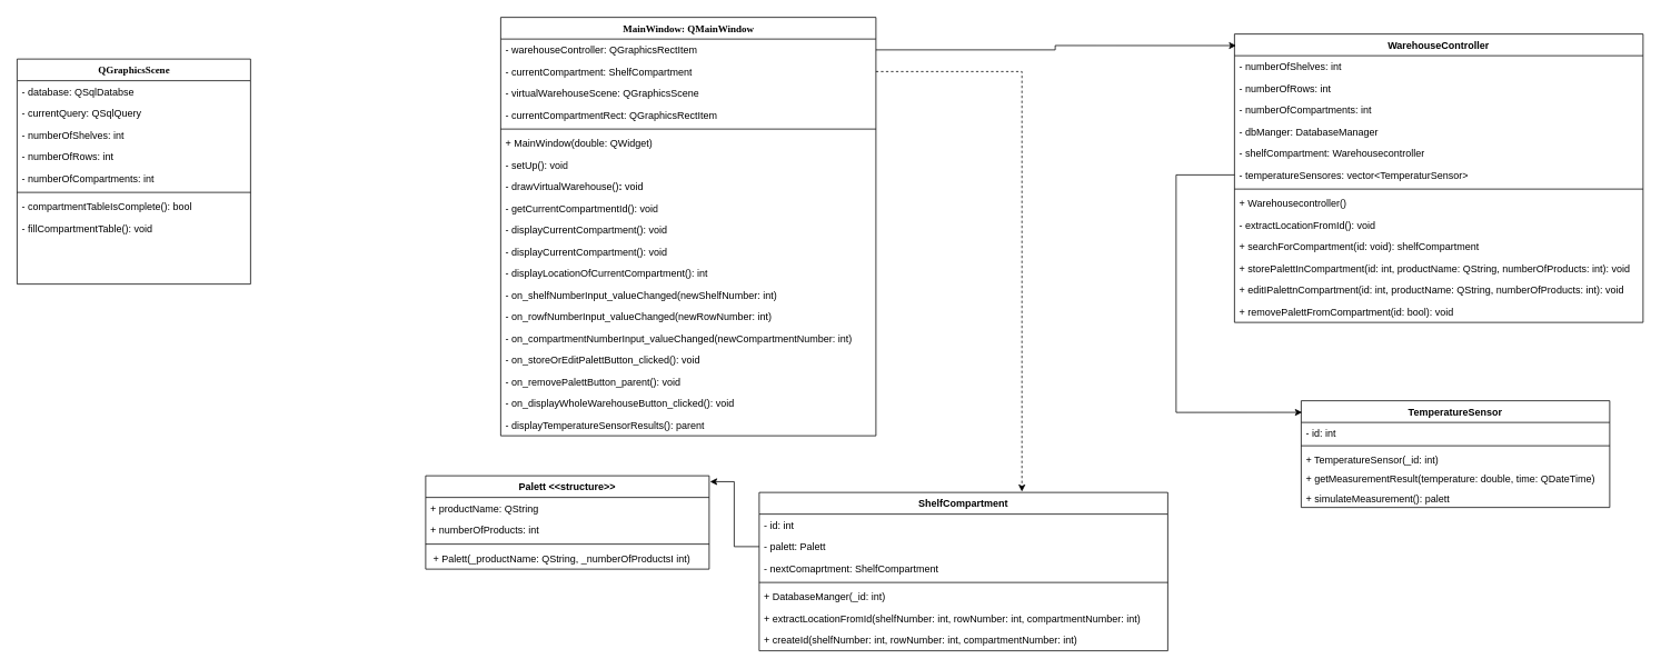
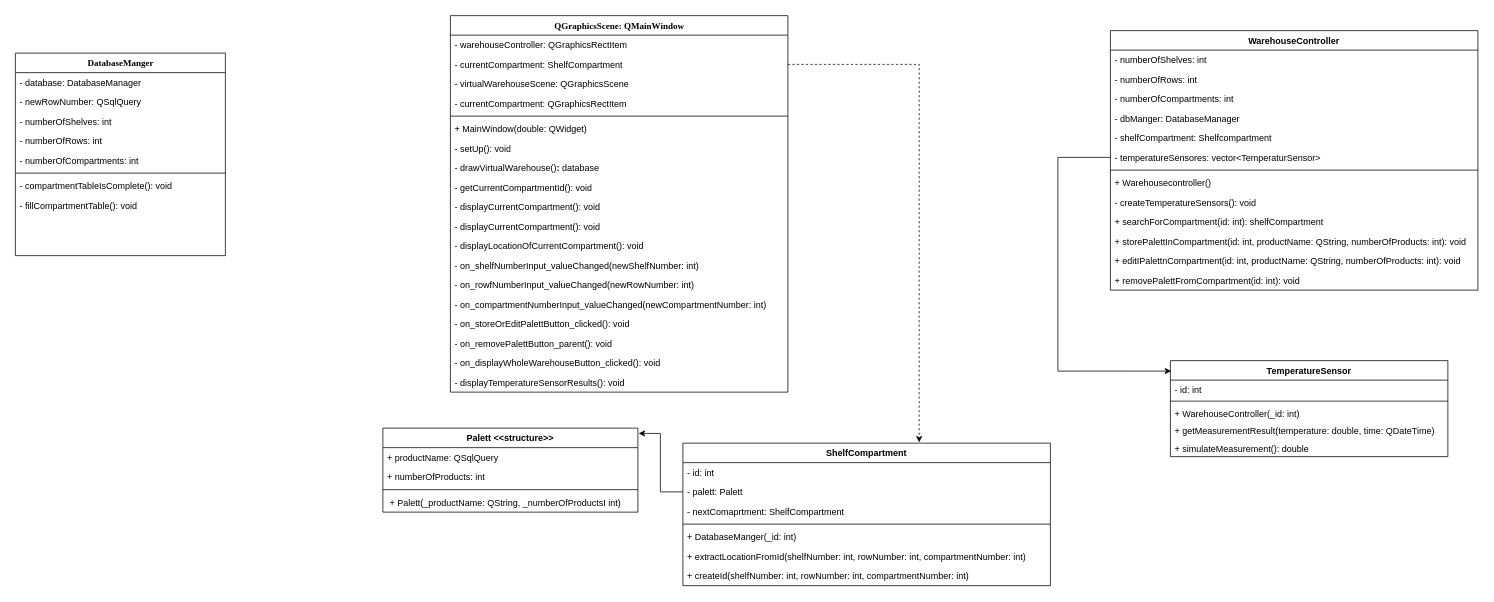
- <mxCell id="2" value="&lt;div&gt;MainWindow: QMainWindow&lt;/div&gt;" style="swimlane;html=1;fontStyle=1;align=center;verticalAlign=top;childLayout=stackLayout;horizontal=1;startSize=26;horizontalStack=0;resizeParent=1;resizeLast=0;collapsible=1;marginBottom=0;swimlaneFillColor=#ffffff;rounded=0;shadow=0;comic=0;labelBackgroundColor=none;strokeWidth=1;fillColor=none;fontFamily=Verdana;fontSize=12" parent="1" vertex="1"><mxGeometry x="600" y="20" width="450" height="502" as="geometry"><mxRectangle x="90" y="50" width="120" height="26" as="alternateBounds" /></mxGeometry></mxCell>
+ <mxCell id="2" value="&lt;div&gt;QGraphicsScene: QMainWindow&lt;/div&gt;" style="swimlane;html=1;fontStyle=1;align=center;verticalAlign=top;childLayout=stackLayout;horizontal=1;startSize=26;horizontalStack=0;resizeParent=1;resizeLast=0;collapsible=1;marginBottom=0;swimlaneFillColor=#ffffff;rounded=0;shadow=0;comic=0;labelBackgroundColor=none;strokeWidth=1;fillColor=none;fontFamily=Verdana;fontSize=12" parent="1" vertex="1"><mxGeometry x="600" y="20" width="450" height="502" as="geometry"><mxRectangle x="90" y="50" width="120" height="26" as="alternateBounds" /></mxGeometry></mxCell>
- <mxCell id="56" style="edgeStyle=orthogonalEdgeStyle;rounded=0;orthogonalLoop=1;jettySize=auto;html=1;entryX=0.004;entryY=0.04;entryDx=0;entryDy=0;entryPerimeter=0;" edge="1" parent="1" source="3" target="22"><mxGeometry relative="1" as="geometry" /></mxCell>
- <mxCell id="59" value="QGraphicsScene" style="swimlane;html=1;fontStyle=1;align=center;verticalAlign=top;childLayout=stackLayout;horizontal=1;startSize=26;horizontalStack=0;resizeParent=1;resizeLast=0;collapsible=1;marginBottom=0;swimlaneFillColor=#ffffff;rounded=0;shadow=0;comic=0;labelBackgroundColor=none;strokeWidth=1;fillColor=none;fontFamily=Verdana;fontSize=12" vertex="1" parent="1"><mxGeometry x="20" y="70" width="280" height="270" as="geometry"><mxRectangle x="90" y="50" width="120" height="26" as="alternateBounds" /></mxGeometry></mxCell>
+ <mxCell id="59" value="DatabaseManger" style="swimlane;html=1;fontStyle=1;align=center;verticalAlign=top;childLayout=stackLayout;horizontal=1;startSize=26;horizontalStack=0;resizeParent=1;resizeLast=0;collapsible=1;marginBottom=0;swimlaneFillColor=#ffffff;rounded=0;shadow=0;comic=0;labelBackgroundColor=none;strokeWidth=1;fillColor=none;fontFamily=Verdana;fontSize=12" vertex="1" parent="1"><mxGeometry x="20" y="70" width="280" height="270" as="geometry"><mxRectangle x="90" y="50" width="120" height="26" as="alternateBounds" /></mxGeometry></mxCell>
- <mxCell id="60" value="- database: QSqlDatabse" style="text;strokeColor=none;fillColor=none;align=left;verticalAlign=top;spacingLeft=4;spacingRight=4;overflow=hidden;rotatable=0;points=[[0,0.5],[1,0.5]];portConstraint=eastwest;" vertex="1" parent="59"><mxGeometry y="26" width="280" height="26" as="geometry" /></mxCell>
+ <mxCell id="60" value="- database: DatabaseManager" style="text;strokeColor=none;fillColor=none;align=left;verticalAlign=top;spacingLeft=4;spacingRight=4;overflow=hidden;rotatable=0;points=[[0,0.5],[1,0.5]];portConstraint=eastwest;" vertex="1" parent="59"><mxGeometry y="26" width="280" height="26" as="geometry" /></mxCell>
- <mxCell id="61" value="- currentQuery: QSqlQuery" style="text;strokeColor=none;fillColor=none;align=left;verticalAlign=top;spacingLeft=4;spacingRight=4;overflow=hidden;rotatable=0;points=[[0,0.5],[1,0.5]];portConstraint=eastwest;" vertex="1" parent="59"><mxGeometry y="52" width="280" height="26" as="geometry" /></mxCell>
+ <mxCell id="61" value="- newRowNumber: QSqlQuery" style="text;strokeColor=none;fillColor=none;align=left;verticalAlign=top;spacingLeft=4;spacingRight=4;overflow=hidden;rotatable=0;points=[[0,0.5],[1,0.5]];portConstraint=eastwest;" vertex="1" parent="59"><mxGeometry y="52" width="280" height="26" as="geometry" /></mxCell>
- <mxCell id="6" value="&lt;div&gt;- currentCompartmentRect: QGraphicsRectItem&lt;/div&gt;" style="text;html=1;strokeColor=none;fillColor=none;align=left;verticalAlign=top;spacingLeft=4;spacingRight=4;whiteSpace=wrap;overflow=hidden;rotatable=0;points=[[0,0.5],[1,0.5]];portConstraint=eastwest;" parent="2" vertex="1"><mxGeometry y="104" width="450" height="26" as="geometry" /></mxCell>
+ <mxCell id="6" value="&lt;div&gt;- currentCompartment: QGraphicsRectItem&lt;/div&gt;" style="text;html=1;strokeColor=none;fillColor=none;align=left;verticalAlign=top;spacingLeft=4;spacingRight=4;whiteSpace=wrap;overflow=hidden;rotatable=0;points=[[0,0.5],[1,0.5]];portConstraint=eastwest;" parent="2" vertex="1"><mxGeometry y="104" width="450" height="26" as="geometry" /></mxCell>
- <mxCell id="27" value="- shelfCompartment: Warehousecontroller" style="text;strokeColor=none;fillColor=none;align=left;verticalAlign=top;spacingLeft=4;spacingRight=4;overflow=hidden;rotatable=0;points=[[0,0.5],[1,0.5]];portConstraint=eastwest;" vertex="1" parent="22"><mxGeometry y="130" width="490" height="26" as="geometry" /></mxCell>
+ <mxCell id="27" value="- shelfCompartment: Shelfcompartment" style="text;strokeColor=none;fillColor=none;align=left;verticalAlign=top;spacingLeft=4;spacingRight=4;overflow=hidden;rotatable=0;points=[[0,0.5],[1,0.5]];portConstraint=eastwest;" vertex="1" parent="22"><mxGeometry y="130" width="490" height="26" as="geometry" /></mxCell>
- <mxCell id="10" value="&lt;div&gt;- drawVirtualWarehouse()&lt;b&gt;:&lt;/b&gt; void&lt;/div&gt;&lt;div&gt;&lt;b&gt;&lt;span style=&quot;color: #ff8080&quot;&gt;&lt;/span&gt;&lt;span style=&quot;color: #bec0c2&quot;&gt; &lt;/span&gt;&lt;span style=&quot;color: #ff8080&quot;&gt;&lt;/span&gt;&lt;span style=&quot;color: #bec0c2&quot;&gt;&lt;/span&gt;&lt;/b&gt;&lt;/div&gt;&lt;div&gt;&lt;b&gt;&lt;span style=&quot;color: #bec0c2&quot;&gt;&lt;/span&gt;&lt;/b&gt;&lt;/div&gt;" style="text;html=1;strokeColor=none;fillColor=none;align=left;verticalAlign=top;spacingLeft=4;spacingRight=4;whiteSpace=wrap;overflow=hidden;rotatable=0;points=[[0,0.5],[1,0.5]];portConstraint=eastwest;" vertex="1" parent="2"><mxGeometry y="190" width="450" height="26" as="geometry" /></mxCell>
+ <mxCell id="10" value="&lt;div&gt;- drawVirtualWarehouse()&lt;b&gt;:&lt;/b&gt; database&lt;/div&gt;&lt;div&gt;&lt;b&gt;&lt;span style=&quot;color: #ff8080&quot;&gt;&lt;/span&gt;&lt;span style=&quot;color: #bec0c2&quot;&gt; &lt;/span&gt;&lt;span style=&quot;color: #ff8080&quot;&gt;&lt;/span&gt;&lt;span style=&quot;color: #bec0c2&quot;&gt;&lt;/span&gt;&lt;/b&gt;&lt;/div&gt;&lt;div&gt;&lt;b&gt;&lt;span style=&quot;color: #bec0c2&quot;&gt;&lt;/span&gt;&lt;/b&gt;&lt;/div&gt;" style="text;html=1;strokeColor=none;fillColor=none;align=left;verticalAlign=top;spacingLeft=4;spacingRight=4;whiteSpace=wrap;overflow=hidden;rotatable=0;points=[[0,0.5],[1,0.5]];portConstraint=eastwest;" vertex="1" parent="2"><mxGeometry y="190" width="450" height="26" as="geometry" /></mxCell>
- <mxCell id="66" value="- compartmentTableIsComplete(): bool" style="text;strokeColor=none;fillColor=none;align=left;verticalAlign=top;spacingLeft=4;spacingRight=4;overflow=hidden;rotatable=0;points=[[0,0.5],[1,0.5]];portConstraint=eastwest;" vertex="1" parent="59"><mxGeometry y="164" width="280" height="26" as="geometry" /></mxCell>
+ <mxCell id="66" value="- compartmentTableIsComplete(): void" style="text;strokeColor=none;fillColor=none;align=left;verticalAlign=top;spacingLeft=4;spacingRight=4;overflow=hidden;rotatable=0;points=[[0,0.5],[1,0.5]];portConstraint=eastwest;" vertex="1" parent="59"><mxGeometry y="164" width="280" height="26" as="geometry" /></mxCell>
- <mxCell id="31" value="- extractLocationFromId(): void" style="text;strokeColor=none;fillColor=none;align=left;verticalAlign=top;spacingLeft=4;spacingRight=4;overflow=hidden;rotatable=0;points=[[0,0.5],[1,0.5]];portConstraint=eastwest;" vertex="1" parent="22"><mxGeometry y="216" width="490" height="26" as="geometry" /></mxCell>
+ <mxCell id="31" value="- createTemperatureSensors(): void" style="text;strokeColor=none;fillColor=none;align=left;verticalAlign=top;spacingLeft=4;spacingRight=4;overflow=hidden;rotatable=0;points=[[0,0.5],[1,0.5]];portConstraint=eastwest;" vertex="1" parent="22"><mxGeometry y="216" width="490" height="26" as="geometry" /></mxCell>
- <mxCell id="32" value="+ searchForCompartment(id: void): shelfCompartment&#10;" style="text;strokeColor=none;fillColor=none;align=left;verticalAlign=top;spacingLeft=4;spacingRight=4;overflow=hidden;rotatable=0;points=[[0,0.5],[1,0.5]];portConstraint=eastwest;" vertex="1" parent="22"><mxGeometry y="242" width="490" height="26" as="geometry" /></mxCell>
+ <mxCell id="32" value="+ searchForCompartment(id: int): shelfCompartment&#10;" style="text;strokeColor=none;fillColor=none;align=left;verticalAlign=top;spacingLeft=4;spacingRight=4;overflow=hidden;rotatable=0;points=[[0,0.5],[1,0.5]];portConstraint=eastwest;" vertex="1" parent="22"><mxGeometry y="242" width="490" height="26" as="geometry" /></mxCell>
- <mxCell id="14" value="&lt;div&gt;- displayLocationOfCurrentCompartment(): int&lt;/div&gt;&lt;div&gt;&lt;br&gt;&lt;/div&gt;" style="text;html=1;strokeColor=none;fillColor=none;align=left;verticalAlign=top;spacingLeft=4;spacingRight=4;whiteSpace=wrap;overflow=hidden;rotatable=0;points=[[0,0.5],[1,0.5]];portConstraint=eastwest;" vertex="1" parent="2"><mxGeometry y="294" width="450" height="26" as="geometry" /></mxCell>
+ <mxCell id="14" value="&lt;div&gt;- displayLocationOfCurrentCompartment(): void&lt;/div&gt;&lt;div&gt;&lt;br&gt;&lt;/div&gt;" style="text;html=1;strokeColor=none;fillColor=none;align=left;verticalAlign=top;spacingLeft=4;spacingRight=4;whiteSpace=wrap;overflow=hidden;rotatable=0;points=[[0,0.5],[1,0.5]];portConstraint=eastwest;" vertex="1" parent="2"><mxGeometry y="294" width="450" height="26" as="geometry" /></mxCell>
- <mxCell id="35" value="+ removePalettFromCompartment(id: bool): void" style="text;strokeColor=none;fillColor=none;align=left;verticalAlign=top;spacingLeft=4;spacingRight=4;overflow=hidden;rotatable=0;points=[[0,0.5],[1,0.5]];portConstraint=eastwest;" vertex="1" parent="22"><mxGeometry y="320" width="490" height="26" as="geometry" /></mxCell>
+ <mxCell id="35" value="+ removePalettFromCompartment(id: int): void" style="text;strokeColor=none;fillColor=none;align=left;verticalAlign=top;spacingLeft=4;spacingRight=4;overflow=hidden;rotatable=0;points=[[0,0.5],[1,0.5]];portConstraint=eastwest;" vertex="1" parent="22"><mxGeometry y="320" width="490" height="26" as="geometry" /></mxCell>
- <mxCell id="21" value="&lt;div&gt;- displayTemperatureSensorResults(): parent&lt;/div&gt;&lt;div&gt;&lt;br&gt;&lt;/div&gt;" style="text;html=1;strokeColor=none;fillColor=none;align=left;verticalAlign=top;spacingLeft=4;spacingRight=4;whiteSpace=wrap;overflow=hidden;rotatable=0;points=[[0,0.5],[1,0.5]];portConstraint=eastwest;" vertex="1" parent="2"><mxGeometry y="476" width="450" height="26" as="geometry" /></mxCell>
+ <mxCell id="21" value="&lt;div&gt;- displayTemperatureSensorResults(): void&lt;/div&gt;&lt;div&gt;&lt;br&gt;&lt;/div&gt;" style="text;html=1;strokeColor=none;fillColor=none;align=left;verticalAlign=top;spacingLeft=4;spacingRight=4;whiteSpace=wrap;overflow=hidden;rotatable=0;points=[[0,0.5],[1,0.5]];portConstraint=eastwest;" vertex="1" parent="2"><mxGeometry y="476" width="450" height="26" as="geometry" /></mxCell>
- <mxCell id="47" value="+ TemperatureSensor(_id: int)" style="text;strokeColor=none;fillColor=none;align=left;verticalAlign=top;spacingLeft=4;spacingRight=4;overflow=hidden;rotatable=0;points=[[0,0.5],[1,0.5]];portConstraint=eastwest;" vertex="1" parent="44"><mxGeometry y="58" width="370" height="22" as="geometry" /></mxCell>
+ <mxCell id="47" value="+ WarehouseController(_id: int)" style="text;strokeColor=none;fillColor=none;align=left;verticalAlign=top;spacingLeft=4;spacingRight=4;overflow=hidden;rotatable=0;points=[[0,0.5],[1,0.5]];portConstraint=eastwest;" vertex="1" parent="44"><mxGeometry y="58" width="370" height="22" as="geometry" /></mxCell>
- <mxCell id="49" value="+ simulateMeasurement(): palett" style="text;strokeColor=none;fillColor=none;align=left;verticalAlign=top;spacingLeft=4;spacingRight=4;overflow=hidden;rotatable=0;points=[[0,0.5],[1,0.5]];portConstraint=eastwest;" vertex="1" parent="44"><mxGeometry y="104" width="370" height="24" as="geometry" /></mxCell>
+ <mxCell id="49" value="+ simulateMeasurement(): double" style="text;strokeColor=none;fillColor=none;align=left;verticalAlign=top;spacingLeft=4;spacingRight=4;overflow=hidden;rotatable=0;points=[[0,0.5],[1,0.5]];portConstraint=eastwest;" vertex="1" parent="44"><mxGeometry y="104" width="370" height="24" as="geometry" /></mxCell>
- <mxCell id="51" value="+ productName: QString" style="text;strokeColor=none;fillColor=none;align=left;verticalAlign=top;spacingLeft=4;spacingRight=4;overflow=hidden;rotatable=0;points=[[0,0.5],[1,0.5]];portConstraint=eastwest;" vertex="1" parent="50"><mxGeometry y="26" width="340" height="26" as="geometry" /></mxCell>
+ <mxCell id="51" value="+ productName: QSqlQuery" style="text;strokeColor=none;fillColor=none;align=left;verticalAlign=top;spacingLeft=4;spacingRight=4;overflow=hidden;rotatable=0;points=[[0,0.5],[1,0.5]];portConstraint=eastwest;" vertex="1" parent="50"><mxGeometry y="26" width="340" height="26" as="geometry" /></mxCell>
